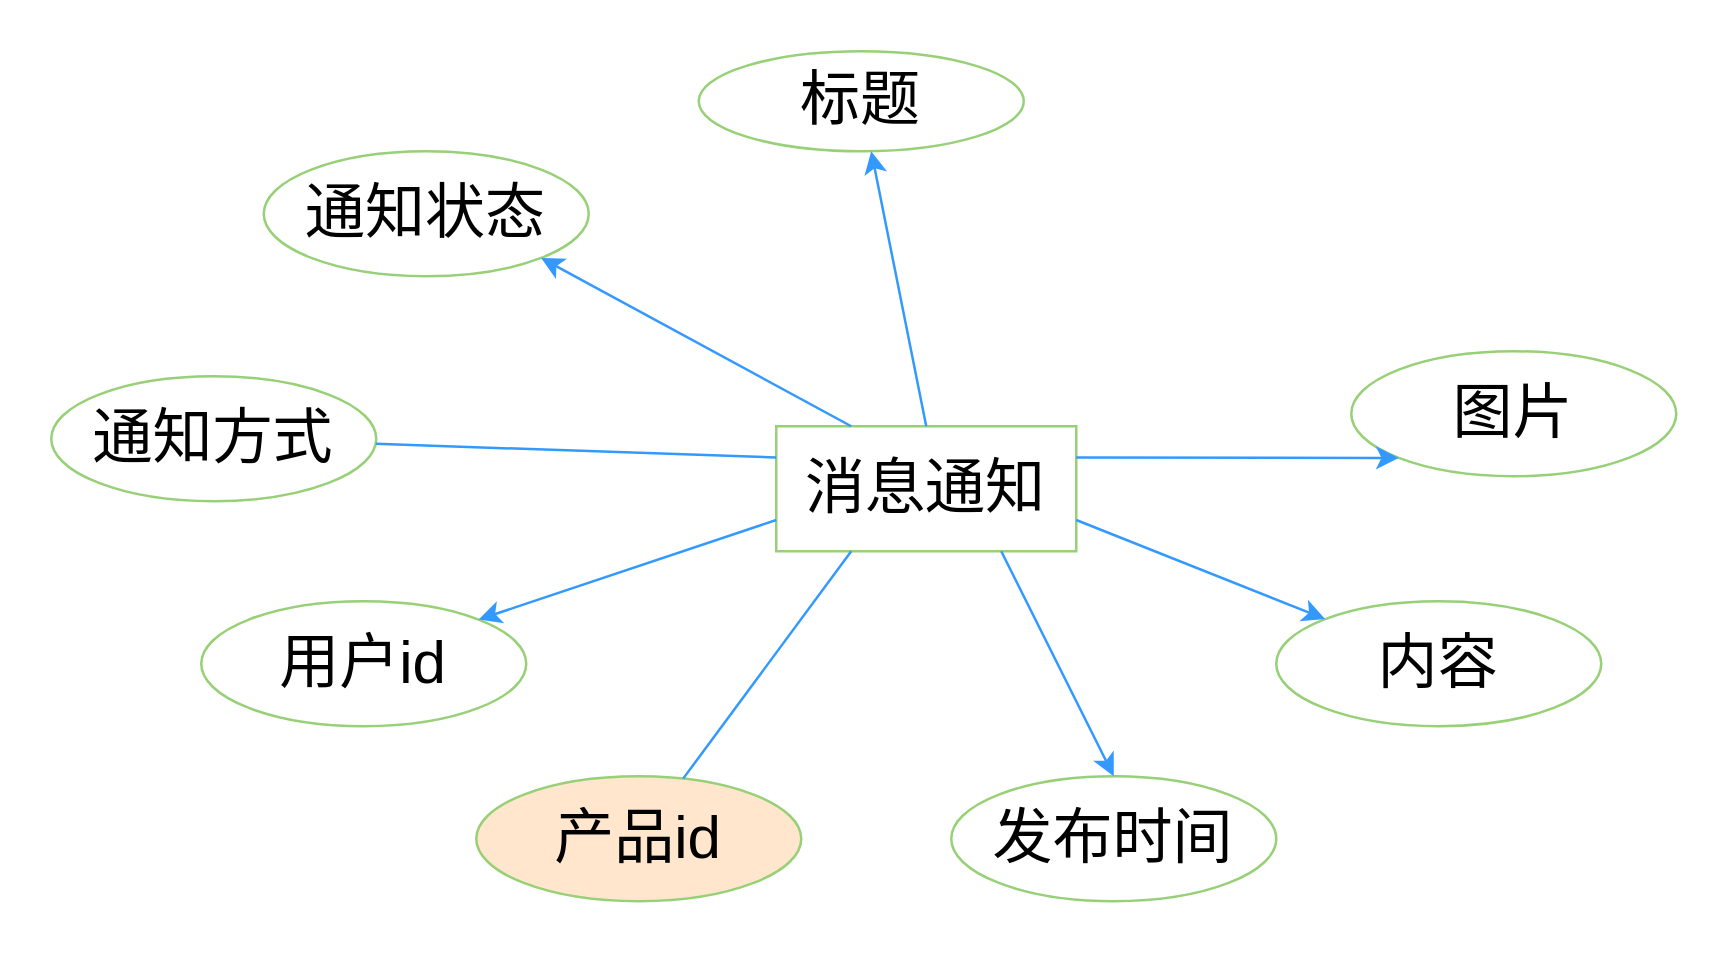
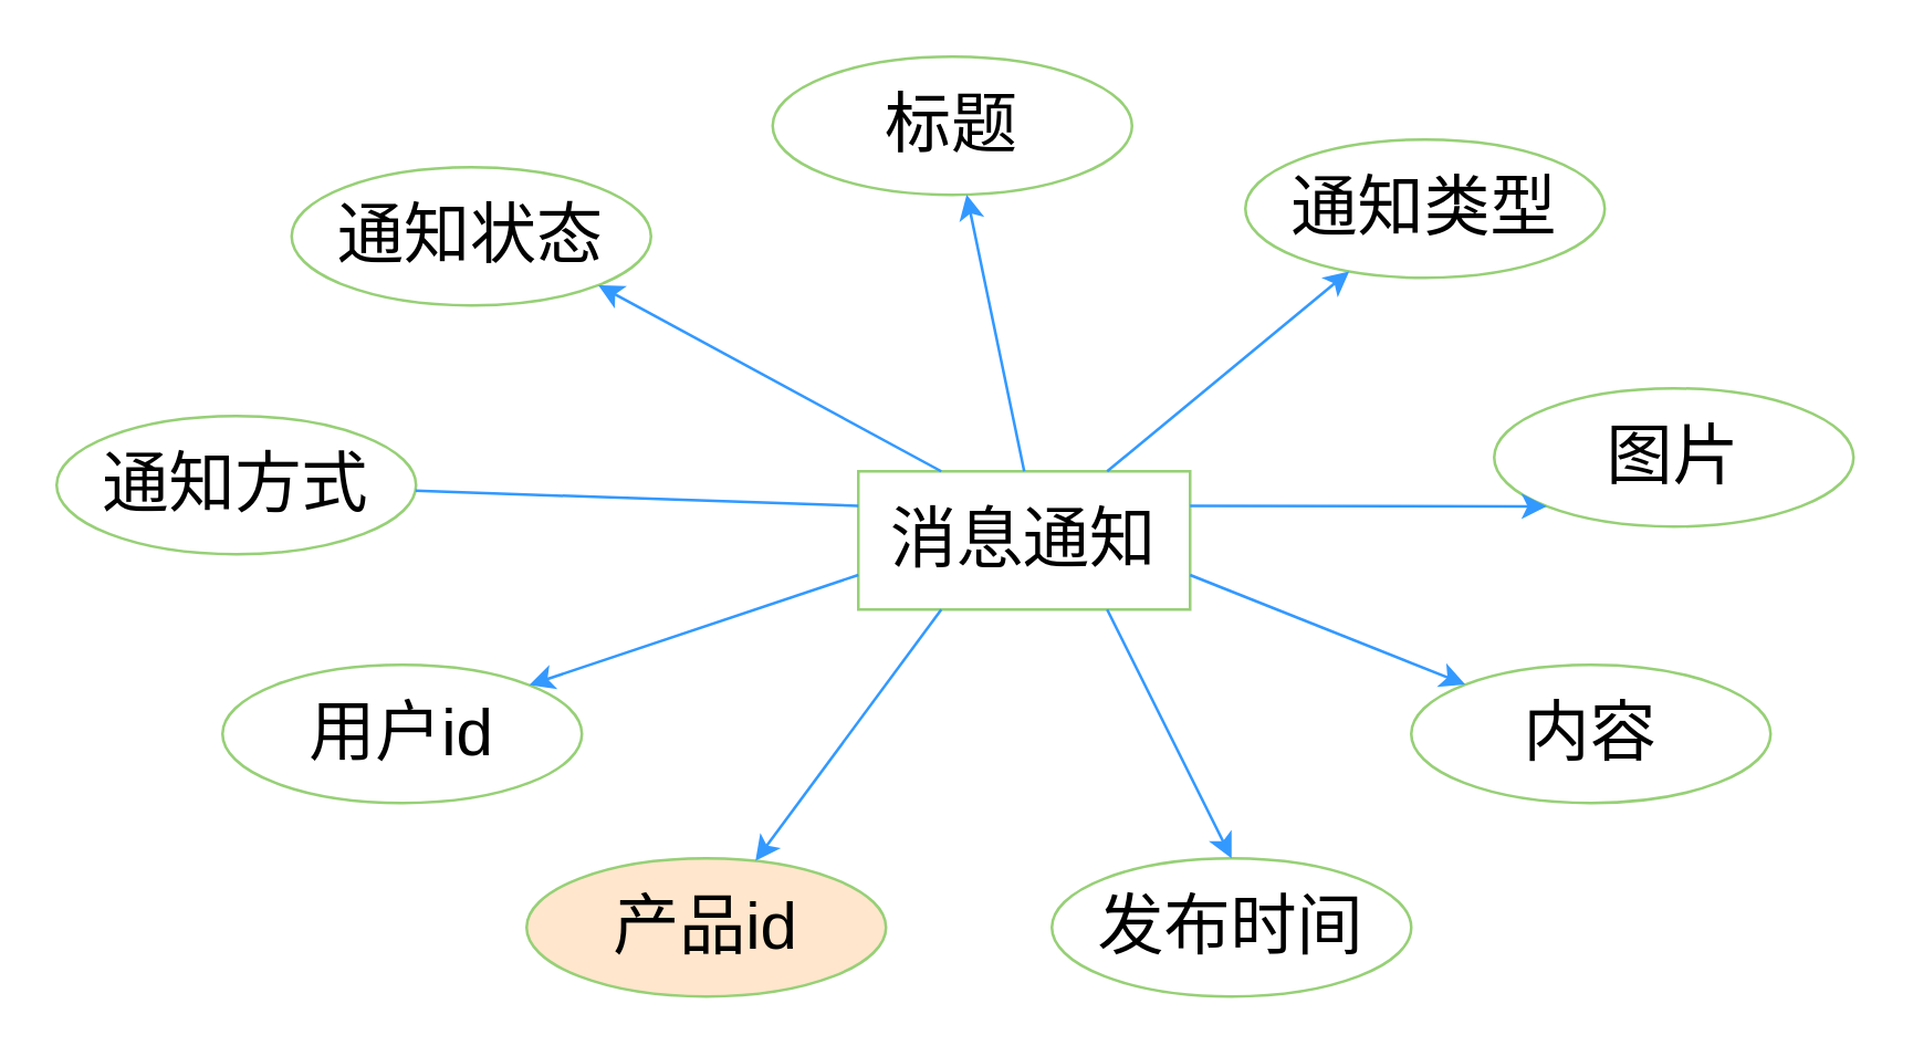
- <mxCell id="10" value="&lt;span style=&quot;font-size: 24px;&quot;&gt;标题&lt;/span&gt;" style="ellipse;whiteSpace=wrap;html=1;strokeColor=#97D077;" vertex="1" parent="1"><mxGeometry x="279" y="20" width="130" height="40" as="geometry" /></mxCell>
+ <mxCell id="10" value="&lt;span style=&quot;font-size: 24px;&quot;&gt;标题&lt;/span&gt;" style="ellipse;whiteSpace=wrap;html=1;strokeColor=#97D077;" vertex="1" parent="1"><mxGeometry x="279" y="20" width="130" height="50" as="geometry" /></mxCell>
+ <mxCell id="9" value="&lt;span style=&quot;font-size: 24px;&quot;&gt;通知类型&lt;/span&gt;" style="ellipse;whiteSpace=wrap;html=1;strokeColor=#97D077;" vertex="1" parent="1"><mxGeometry x="450" y="50" width="130" height="50" as="geometry" /></mxCell>
+ <mxCell id="17" value="" style="endArrow=classic;html=1;rounded=0;exitX=0.75;exitY=0;exitDx=0;exitDy=0;strokeColor=#3399FF;" edge="1" parent="1" source="2" target="9"><mxGeometry width="50" height="50" relative="1" as="geometry"><mxPoint x="370" y="275" as="sourcePoint" /><mxPoint x="270" y="275" as="targetPoint" /></mxGeometry></mxCell>
- <mxCell id="13" value="" style="endArrow=none;html=1;rounded=0;exitX=0.25;exitY=1;exitDx=0;exitDy=0;strokeColor=#3399FF;" edge="1" parent="1" source="2" target="5"><mxGeometry width="50" height="50" relative="1" as="geometry"><mxPoint x="330" y="235" as="sourcePoint" /><mxPoint x="230" y="235" as="targetPoint" /></mxGeometry></mxCell>
+ <mxCell id="13" value="" style="endArrow=classic;html=1;rounded=0;exitX=0.25;exitY=1;exitDx=0;exitDy=0;strokeColor=#3399FF;" edge="1" parent="1" source="2" target="5"><mxGeometry width="50" height="50" relative="1" as="geometry"><mxPoint x="330" y="235" as="sourcePoint" /><mxPoint x="230" y="235" as="targetPoint" /></mxGeometry></mxCell>
